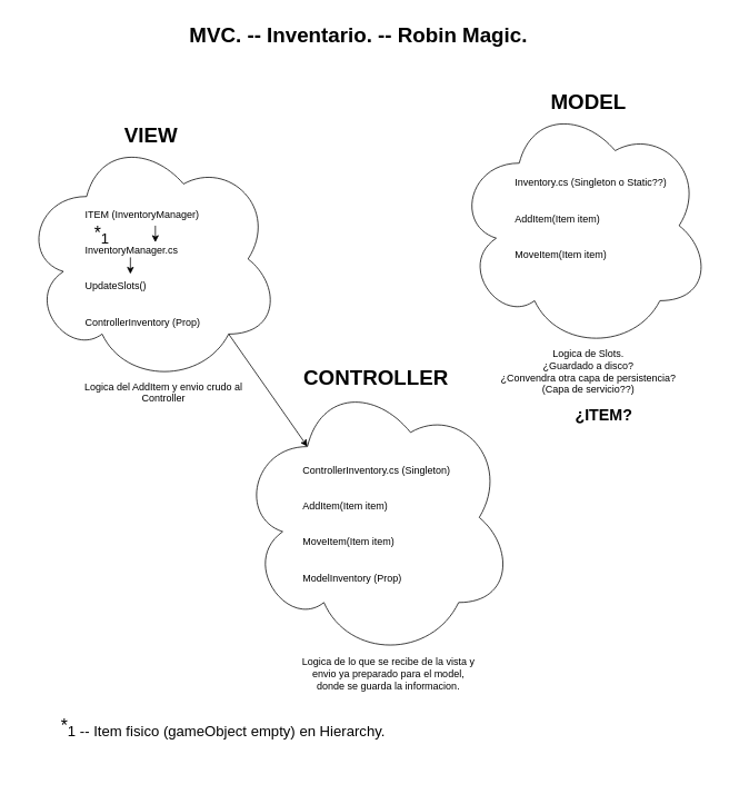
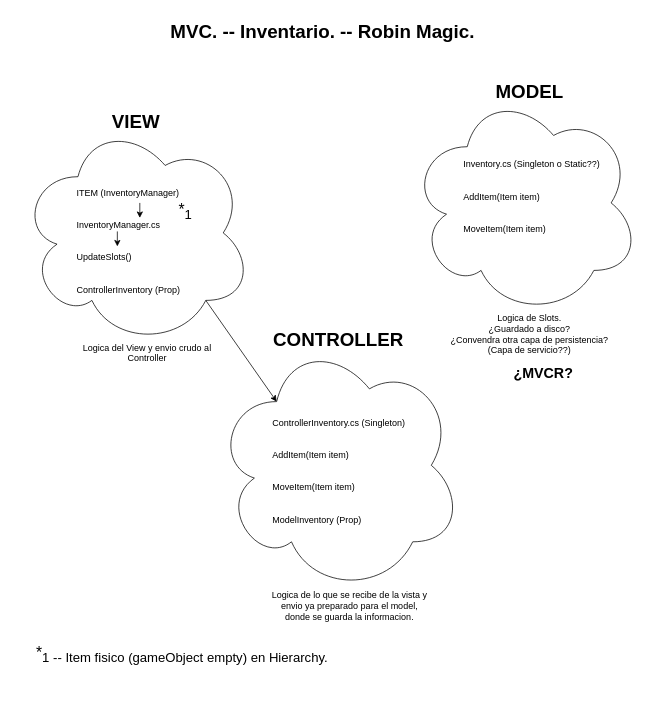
- <mxCell id="14" value="*&lt;sub&gt;1&lt;/sub&gt;" style="text;html=1;align=left;verticalAlign=top;whiteSpace=wrap;rounded=0;fontSize=21;" vertex="1" parent="1"><mxGeometry x="111" y="260" width="50" height="40" as="geometry" /></mxCell>
+ <mxCell id="14" value="*&lt;sub&gt;1&lt;/sub&gt;" style="text;html=1;align=left;verticalAlign=top;whiteSpace=wrap;rounded=0;fontSize=21;" vertex="1" parent="1"><mxGeometry x="236" y="260" width="50" height="40" as="geometry" /></mxCell>
- <mxCell id="5" value="Logica del AddItem y envio crudo al Controller" style="text;html=1;align=center;verticalAlign=top;whiteSpace=wrap;rounded=0;" vertex="1" parent="1"><mxGeometry x="86" y="450" width="220" height="60" as="geometry" /></mxCell>
+ <mxCell id="5" value="Logica del View y envio crudo al Controller" style="text;html=1;align=center;verticalAlign=top;whiteSpace=wrap;rounded=0;" vertex="1" parent="1"><mxGeometry x="86" y="450" width="220" height="60" as="geometry" /></mxCell>
- <mxCell id="20" value="¿ITEM?" style="text;html=1;align=center;verticalAlign=top;whiteSpace=wrap;rounded=0;fontSize=19;fontStyle=1" vertex="1" parent="1"><mxGeometry x="633" y="480" width="183" height="40" as="geometry" /></mxCell>
+ <mxCell id="20" value="¿MVCR?" style="text;html=1;align=center;verticalAlign=top;whiteSpace=wrap;rounded=0;fontSize=19;fontStyle=1" vertex="1" parent="1"><mxGeometry x="633" y="480" width="183" height="40" as="geometry" /></mxCell>
- <mxCell id="19" value="*&lt;sub&gt;1 -- Item fisico (gameObject empty) en Hierarchy.&lt;/sub&gt;" style="text;html=1;align=left;verticalAlign=top;whiteSpace=wrap;rounded=0;fontSize=21;" vertex="1" parent="1"><mxGeometry x="71" y="850" width="790" height="80" as="geometry" /></mxCell>
+ <mxCell id="19" value="*&lt;sub&gt;1 -- Item fisico (gameObject empty) en Hierarchy.&lt;/sub&gt;" style="text;html=1;align=left;verticalAlign=top;whiteSpace=wrap;rounded=0;fontSize=21;" vertex="1" parent="1"><mxGeometry x="46" y="850" width="790" height="80" as="geometry" /></mxCell>
